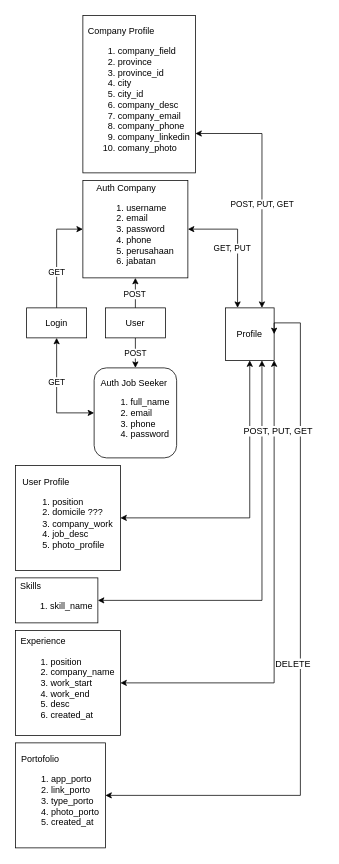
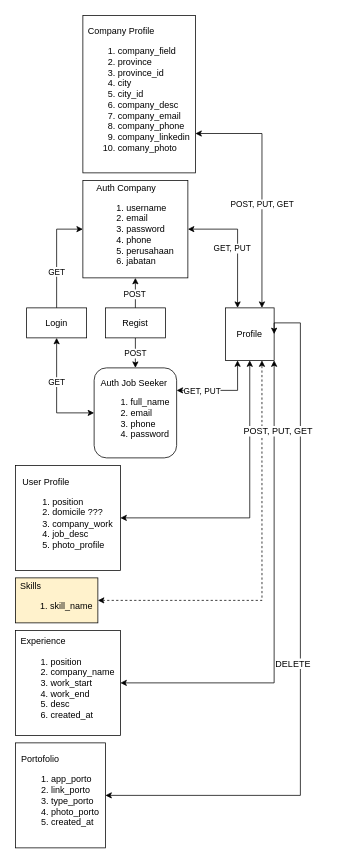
- <mxCell id="6" value="User" style="rounded=0;whiteSpace=wrap;html=1;" vertex="1" parent="1"><mxGeometry x="140" y="410" width="80" height="40" as="geometry" /></mxCell>
+ <mxCell id="6" value="Regist" style="rounded=0;whiteSpace=wrap;html=1;" vertex="1" parent="1"><mxGeometry x="140" y="410" width="80" height="40" as="geometry" /></mxCell>
+ <mxCell id="16" value="" style="endArrow=classic;startArrow=classic;html=1;rounded=0;entryX=0.25;entryY=1;entryDx=0;entryDy=0;edgeStyle=orthogonalEdgeStyle;exitX=1;exitY=0.25;exitDx=0;exitDy=0;" edge="1" parent="1" source="7" target="12"><mxGeometry width="50" height="50" relative="1" as="geometry"><mxPoint x="260" y="540" as="sourcePoint" /><mxPoint x="170" y="480" as="targetPoint" /></mxGeometry></mxCell>
+ <mxCell id="17" value="GET, PUT" style="edgeLabel;html=1;align=center;verticalAlign=middle;resizable=0;points=[];" vertex="1" connectable="0" parent="16"><mxGeometry x="-0.458" relative="1" as="geometry"><mxPoint as="offset" /></mxGeometry></mxCell>
- <mxCell id="22" value="" style="endArrow=classic;startArrow=classic;html=1;rounded=0;exitX=1;exitY=0.5;exitDx=0;exitDy=0;entryX=0.75;entryY=1;entryDx=0;entryDy=0;edgeStyle=orthogonalEdgeStyle;" edge="1" parent="1" source="15" target="12"><mxGeometry width="50" height="50" relative="1" as="geometry"><mxPoint x="120" y="730" as="sourcePoint" /><mxPoint x="170" y="680" as="targetPoint" /></mxGeometry></mxCell>
+ <mxCell id="22" value="" style="endArrow=classic;startArrow=classic;html=1;rounded=0;exitX=1;exitY=0.5;exitDx=0;exitDy=0;entryX=0.75;entryY=1;entryDx=0;entryDy=0;edgeStyle=orthogonalEdgeStyle;dashed=1;" edge="1" parent="1" source="15" target="12"><mxGeometry width="50" height="50" relative="1" as="geometry"><mxPoint x="120" y="730" as="sourcePoint" /><mxPoint x="170" y="680" as="targetPoint" /></mxGeometry></mxCell>
- <mxCell id="15" value="&lt;div style=&quot;text-align: left;&quot;&gt;Skills&lt;/div&gt;&lt;div style=&quot;text-align: left;&quot;&gt;&lt;ol&gt;&lt;li&gt;&lt;span style=&quot;background-color: initial;&quot;&gt;skill_name&lt;/span&gt;&lt;/li&gt;&lt;/ol&gt;&lt;/div&gt;&lt;div style=&quot;text-align: justify;&quot;&gt;&lt;/div&gt;" style="rounded=0;whiteSpace=wrap;html=1;" vertex="1" parent="1"><mxGeometry x="20" y="770" width="110" height="60" as="geometry" /></mxCell>
+ <mxCell id="15" value="&lt;div style=&quot;text-align: left;&quot;&gt;Skills&lt;/div&gt;&lt;div style=&quot;text-align: left;&quot;&gt;&lt;ol&gt;&lt;li&gt;&lt;span style=&quot;background-color: initial;&quot;&gt;skill_name&lt;/span&gt;&lt;/li&gt;&lt;/ol&gt;&lt;/div&gt;&lt;div style=&quot;text-align: justify;&quot;&gt;&lt;/div&gt;" style="rounded=0;whiteSpace=wrap;html=1;fillColor=#fff2cc;" vertex="1" parent="1"><mxGeometry x="20" y="770" width="110" height="60" as="geometry" /></mxCell>
